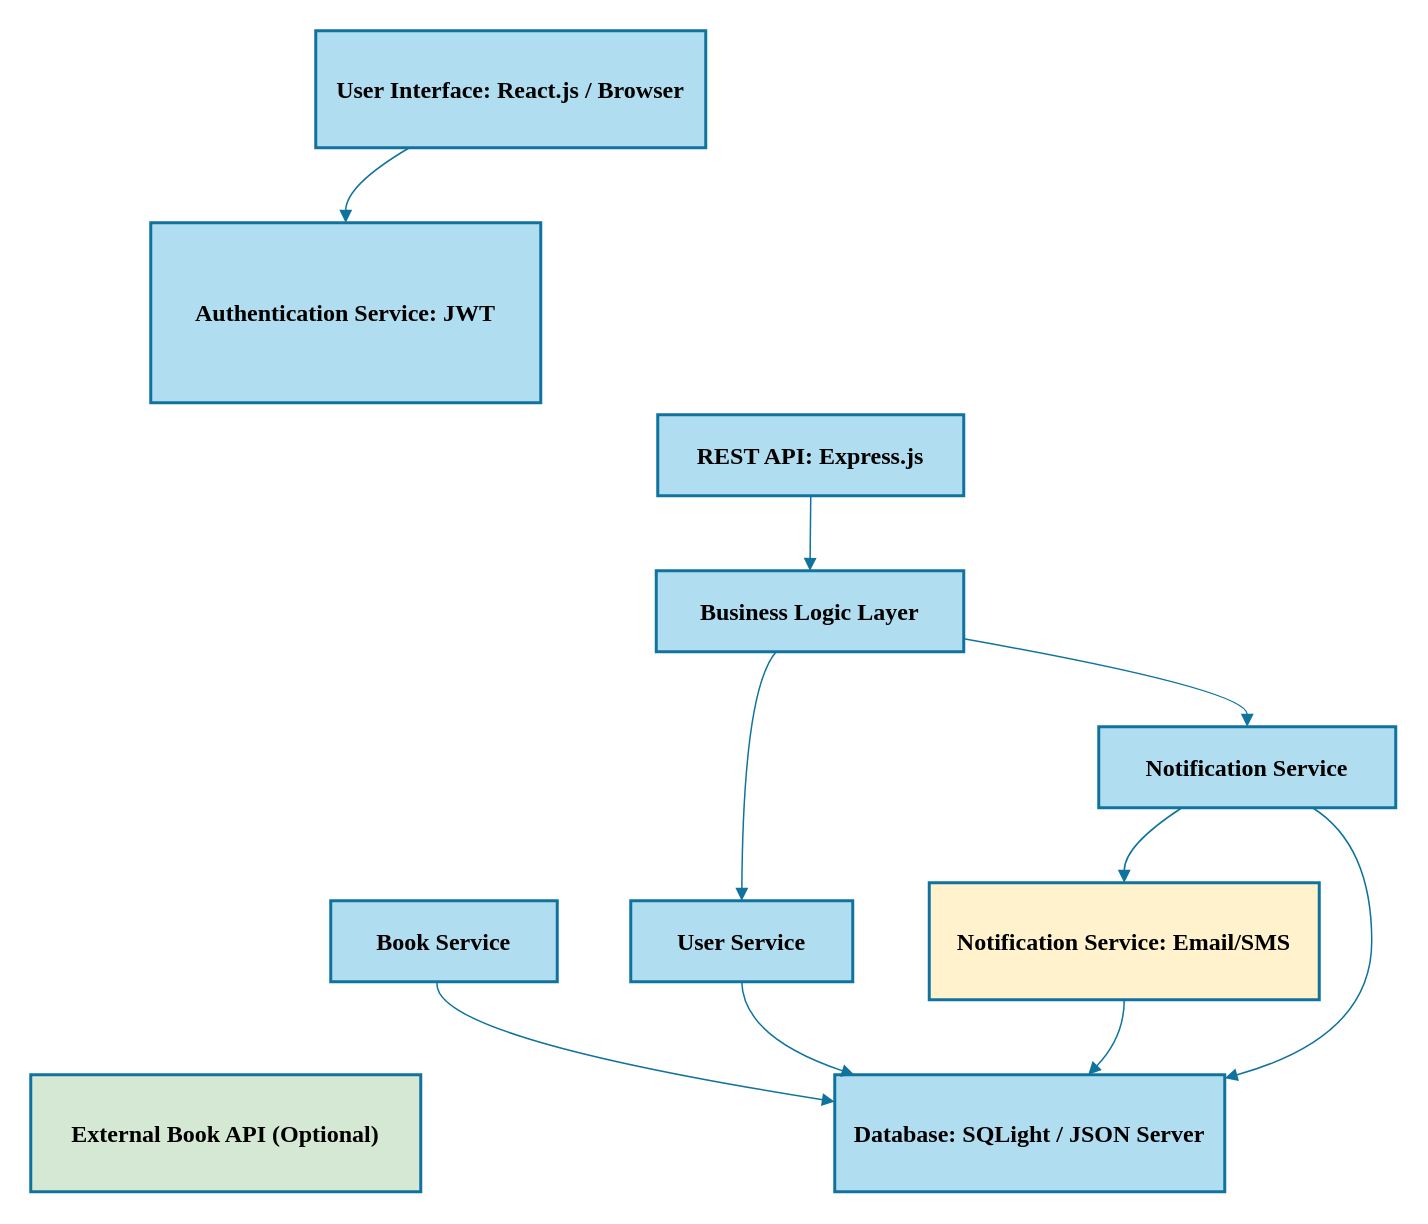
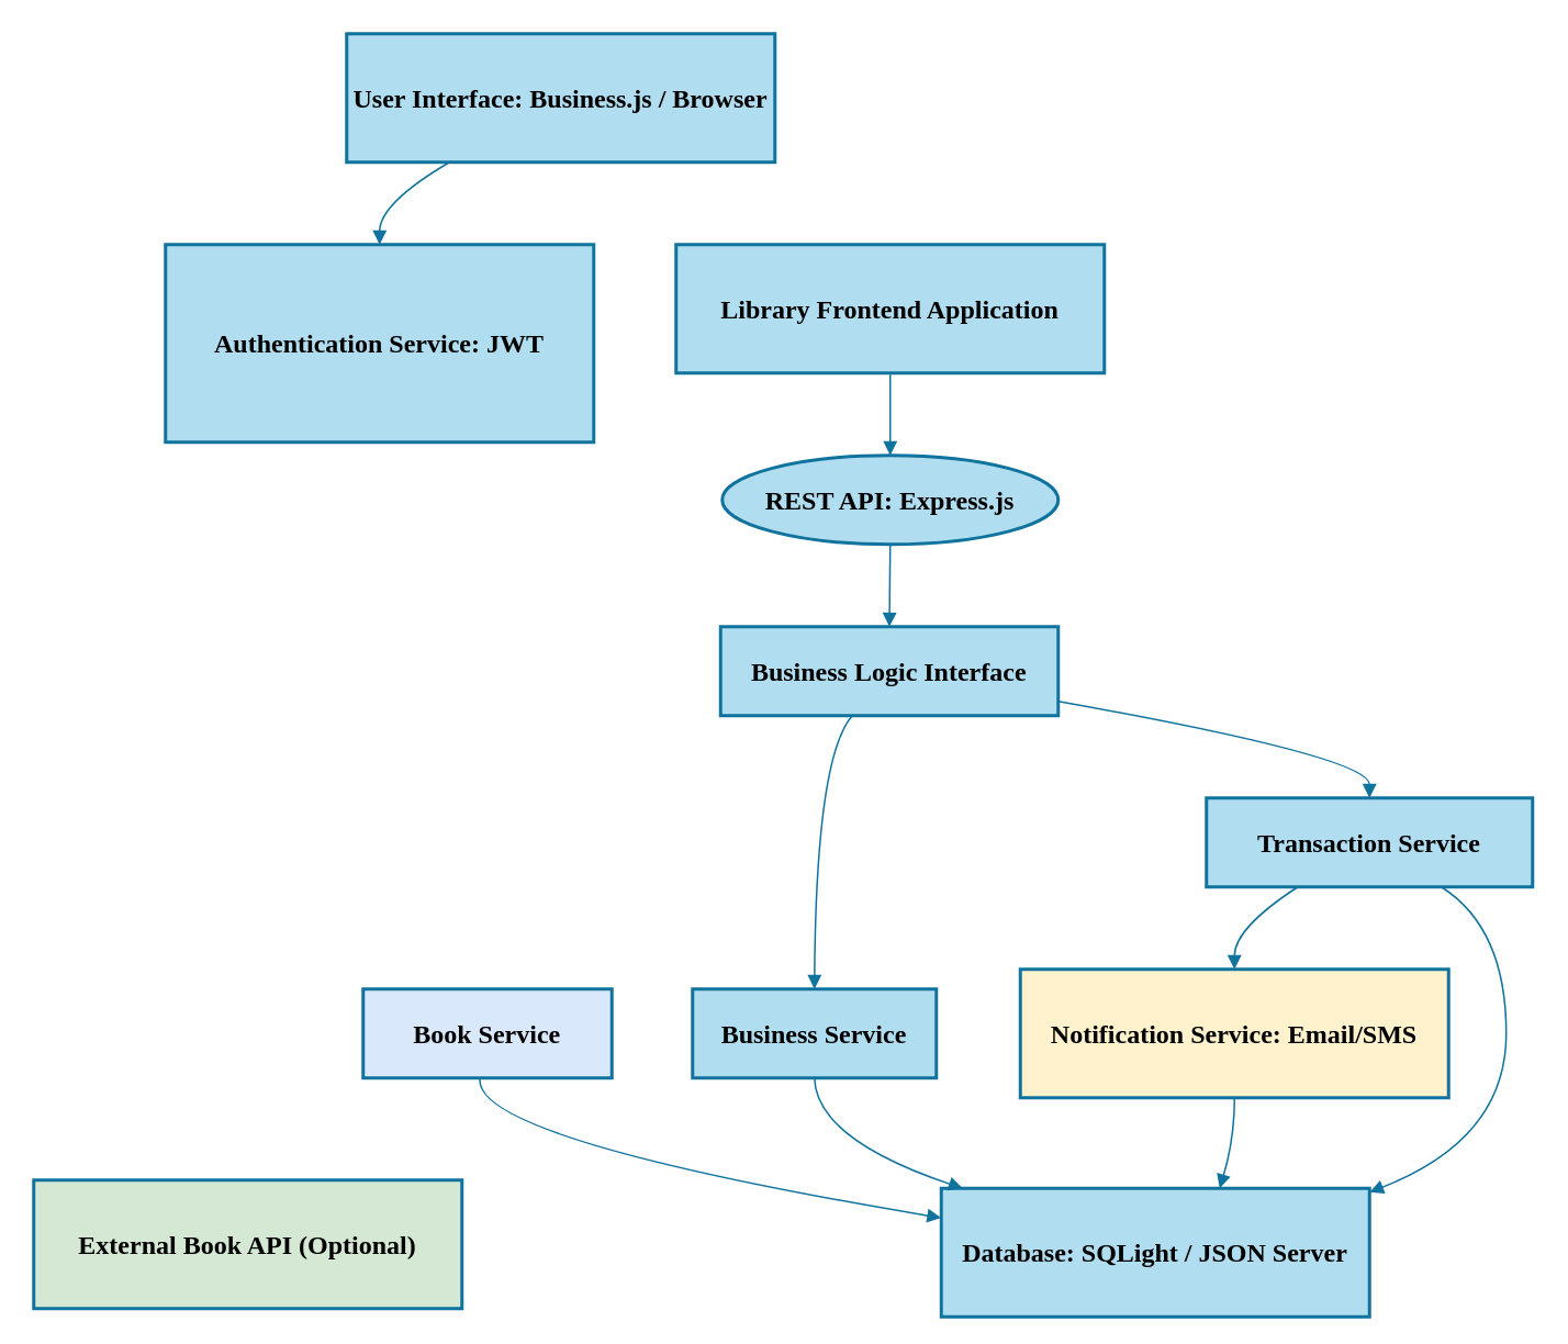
- <mxCell id="2" value="User Interface: React.js / Browser" style="whiteSpace=wrap;strokeWidth=2;fontFamily=Times New Roman;fontStyle=1;fontSize=16;fillColor=#b1ddf0;strokeColor=#10739e;" vertex="1" parent="1"><mxGeometry x="210" y="20" width="260" height="78" as="geometry" /></mxCell>
+ <mxCell id="2" value="User Interface: Business.js / Browser" style="whiteSpace=wrap;strokeWidth=2;fontFamily=Times New Roman;fontStyle=1;fontSize=16;fillColor=#b1ddf0;strokeColor=#10739e;" vertex="1" parent="1"><mxGeometry x="210" y="20" width="260" height="78" as="geometry" /></mxCell>
+ <mxCell id="4" value="Library Frontend Application" style="whiteSpace=wrap;strokeWidth=2;fontFamily=Times New Roman;fontStyle=1;fontSize=16;fillColor=#b1ddf0;strokeColor=#10739e;" vertex="1" parent="1"><mxGeometry x="410" y="148" width="260" height="78" as="geometry" /></mxCell>
+ <mxCell id="14" value="" style="curved=1;startArrow=none;endArrow=block;exitX=0.5;exitY=1;entryX=0.5;entryY=0;rounded=0;fontFamily=Times New Roman;fontStyle=1;fontSize=16;fillColor=#b1ddf0;strokeColor=#10739e;" edge="1" parent="1" source="4" target="5"><mxGeometry relative="1" as="geometry"><Array as="points" /></mxGeometry></mxCell>
- <mxCell id="5" value="REST API: Express.js" style="whiteSpace=wrap;strokeWidth=2;fontFamily=Times New Roman;fontStyle=1;fontSize=16;fillColor=#b1ddf0;strokeColor=#10739e;" vertex="1" parent="1"><mxGeometry x="438" y="276" width="204" height="54" as="geometry" /></mxCell>
+ <mxCell id="5" value="REST API: Express.js" style="ellipse;whiteSpace=wrap;strokeWidth=2;fontFamily=Times New Roman;fontStyle=1;fontSize=16;fillColor=#b1ddf0;strokeColor=#10739e;" vertex="1" parent="1"><mxGeometry x="438" y="276" width="204" height="54" as="geometry" /></mxCell>
- <mxCell id="6" value="Business Logic Layer" style="whiteSpace=wrap;strokeWidth=2;fontFamily=Times New Roman;fontStyle=1;fontSize=16;fillColor=#b1ddf0;strokeColor=#10739e;" vertex="1" parent="1"><mxGeometry x="437" y="380" width="205" height="54" as="geometry" /></mxCell>
+ <mxCell id="6" value="Business Logic Interface" style="whiteSpace=wrap;strokeWidth=2;fontFamily=Times New Roman;fontStyle=1;fontSize=16;fillColor=#b1ddf0;strokeColor=#10739e;" vertex="1" parent="1"><mxGeometry x="437" y="380" width="205" height="54" as="geometry" /></mxCell>
- <mxCell id="9" value="Notification Service" style="whiteSpace=wrap;strokeWidth=2;fontFamily=Times New Roman;fontStyle=1;fontSize=16;fillColor=#b1ddf0;strokeColor=#10739e;" vertex="1" parent="1"><mxGeometry x="732" y="484" width="198" height="54" as="geometry" /></mxCell>
+ <mxCell id="9" value="Transaction Service" style="whiteSpace=wrap;strokeWidth=2;fontFamily=Times New Roman;fontStyle=1;fontSize=16;fillColor=#b1ddf0;strokeColor=#10739e;" vertex="1" parent="1"><mxGeometry x="732" y="484" width="198" height="54" as="geometry" /></mxCell>
- <mxCell id="7" value="Book Service" style="whiteSpace=wrap;strokeWidth=2;fontFamily=Times New Roman;fontStyle=1;fontSize=16;fillColor=#b1ddf0;strokeColor=#10739e;" vertex="1" parent="1"><mxGeometry x="220" y="600" width="151" height="54" as="geometry" /></mxCell>
+ <mxCell id="7" value="Book Service" style="whiteSpace=wrap;strokeWidth=2;fontFamily=Times New Roman;fontStyle=1;fontSize=16;fillColor=#dae8fc;strokeColor=#10739e;" vertex="1" parent="1"><mxGeometry x="220" y="600" width="151" height="54" as="geometry" /></mxCell>
- <mxCell id="8" value="User Service" style="whiteSpace=wrap;strokeWidth=2;fontFamily=Times New Roman;fontStyle=1;fontSize=16;fillColor=#b1ddf0;strokeColor=#10739e;" vertex="1" parent="1"><mxGeometry x="420" y="600" width="148" height="54" as="geometry" /></mxCell>
+ <mxCell id="8" value="Business Service" style="whiteSpace=wrap;strokeWidth=2;fontFamily=Times New Roman;fontStyle=1;fontSize=16;fillColor=#b1ddf0;strokeColor=#10739e;" vertex="1" parent="1"><mxGeometry x="420" y="600" width="148" height="54" as="geometry" /></mxCell>
- <mxCell id="11" value="Database: SQLight / JSON Server" style="whiteSpace=wrap;strokeWidth=2;fontFamily=Times New Roman;fontStyle=1;fontSize=16;fillColor=#b1ddf0;strokeColor=#10739e;" vertex="1" parent="1"><mxGeometry x="556" y="716" width="260" height="78" as="geometry" /></mxCell>
+ <mxCell id="11" value="Database: SQLight / JSON Server" style="whiteSpace=wrap;strokeWidth=2;fontFamily=Times New Roman;fontStyle=1;fontSize=16;fillColor=#b1ddf0;strokeColor=#10739e;" vertex="1" parent="1"><mxGeometry x="571" y="721" width="260" height="78" as="geometry" /></mxCell>
